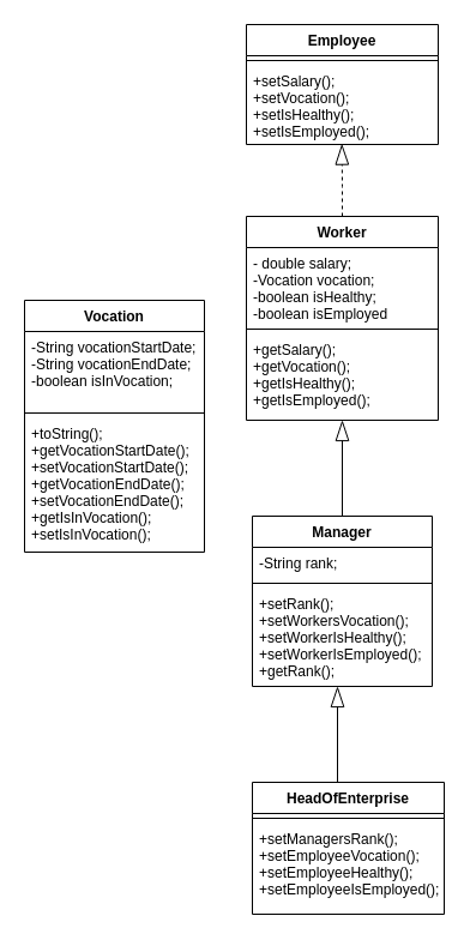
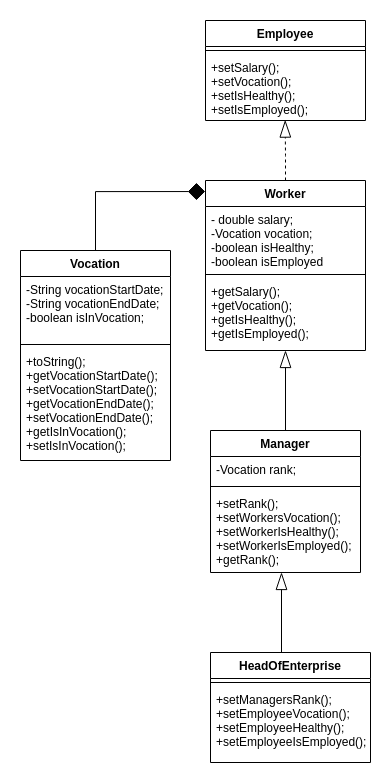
+ <mxCell id="19" style="edgeStyle=orthogonalEdgeStyle;rounded=0;orthogonalLoop=1;jettySize=auto;html=1;exitX=0.5;exitY=0;exitDx=0;exitDy=0;entryX=-0.002;entryY=0.065;entryDx=0;entryDy=0;entryPerimeter=0;endArrow=diamond;endFill=1;endSize=15;" edge="1" parent="1" source="20" target="3"><mxGeometry relative="1" as="geometry" /></mxCell>
- <mxCell id="9" value="-String rank;" style="text;strokeColor=none;fillColor=none;align=left;verticalAlign=top;spacingLeft=4;spacingRight=4;overflow=hidden;rotatable=0;points=[[0,0.5],[1,0.5]];portConstraint=eastwest;" vertex="1" parent="8"><mxGeometry y="26" width="150" height="26" as="geometry" /></mxCell>
+ <mxCell id="9" value="-Vocation rank;" style="text;strokeColor=none;fillColor=none;align=left;verticalAlign=top;spacingLeft=4;spacingRight=4;overflow=hidden;rotatable=0;points=[[0,0.5],[1,0.5]];portConstraint=eastwest;" vertex="1" parent="8"><mxGeometry y="26" width="150" height="26" as="geometry" /></mxCell>
